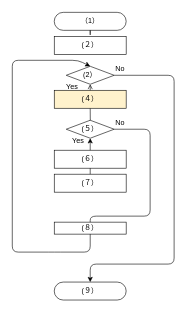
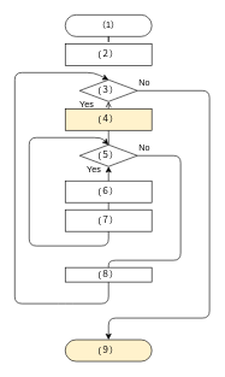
- <mxCell id="14" value="(2）" style="rhombus;whiteSpace=wrap;html=1;" vertex="1" parent="1"><mxGeometry x="110" y="110" width="80" height="30" as="geometry" /></mxCell>
+ <mxCell id="14" value="(３）" style="rhombus;whiteSpace=wrap;html=1;" vertex="1" parent="1"><mxGeometry x="110" y="110" width="80" height="30" as="geometry" /></mxCell>
+ <mxCell id="9" value="" style="endArrow=classic;html=1;exitX=0.5;exitY=1;exitDx=0;exitDy=0;entryX=0.5;entryY=0;entryDx=0;entryDy=0;" edge="1" parent="1" source="7" target="4"><mxGeometry width="50" height="50" relative="1" as="geometry"><mxPoint x="150" y="310" as="sourcePoint" /><mxPoint x="200" y="260" as="targetPoint" /><Array as="points"><mxPoint x="150" y="340" /><mxPoint x="40" y="340" /><mxPoint x="40" y="190" /><mxPoint x="140" y="190" /></Array></mxGeometry></mxCell>
- <mxCell id="21" value="(９）" style="rounded=1;whiteSpace=wrap;html=1;arcSize=50;" vertex="1" parent="1"><mxGeometry x="90" y="470" width="120" height="30" as="geometry" /></mxCell>
+ <mxCell id="21" value="(９）" style="rounded=1;whiteSpace=wrap;html=1;arcSize=50;fillColor=#fff2cc;" vertex="1" parent="1"><mxGeometry x="90" y="470" width="120" height="30" as="geometry" /></mxCell>
